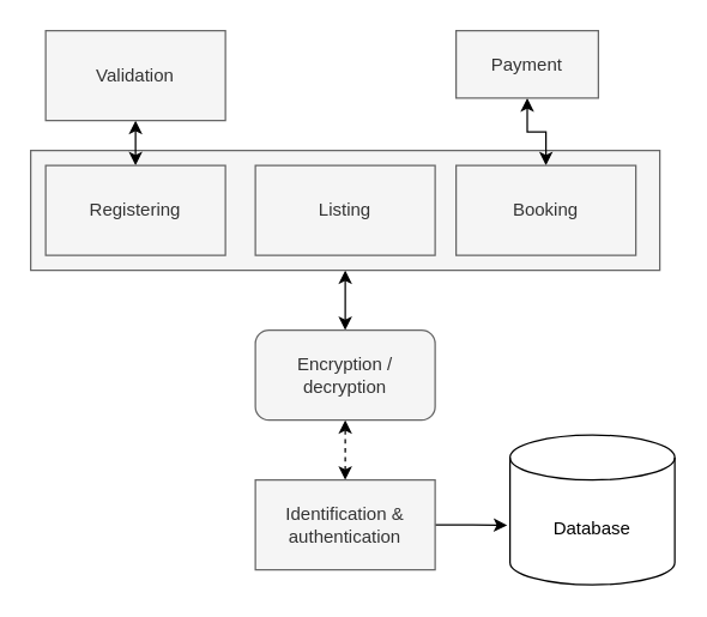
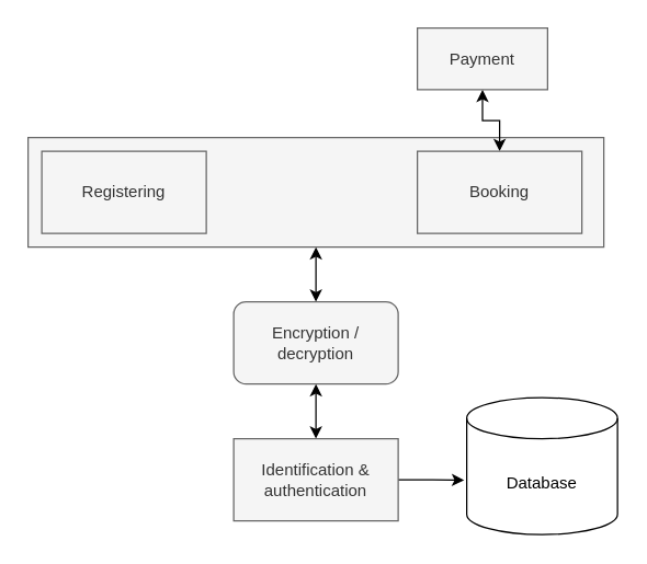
- <mxCell id="13" value="Validation" style="rounded=0;whiteSpace=wrap;html=1;fillColor=#f5f5f5;fontColor=#333333;strokeColor=#666666;" parent="1" vertex="1"><mxGeometry x="30" y="20" width="120" height="60" as="geometry" /></mxCell>
- <mxCell id="10" style="edgeStyle=orthogonalEdgeStyle;rounded=0;orthogonalLoop=1;jettySize=auto;html=1;exitX=0.5;exitY=0;exitDx=0;exitDy=0;entryX=0.5;entryY=1;entryDx=0;entryDy=0;startArrow=classic;startFill=1;" edge="1" parent="1" source="11" target="13"><mxGeometry relative="1" as="geometry" /></mxCell>
- <mxCell id="12" value="Listing" style="rounded=0;whiteSpace=wrap;html=1;fillColor=#f5f5f5;fontColor=#333333;strokeColor=#666666;" parent="1" vertex="1"><mxGeometry x="170" y="110" width="120" height="60" as="geometry" /></mxCell>
- <mxCell id="5" style="edgeStyle=orthogonalEdgeStyle;rounded=0;orthogonalLoop=1;jettySize=auto;html=1;entryX=0.5;entryY=1;entryDx=0;entryDy=0;startArrow=classic;startFill=1;dashed=1;" edge="1" parent="1" source="6" target="15"><mxGeometry relative="1" as="geometry" /></mxCell>
+ <mxCell id="5" style="edgeStyle=orthogonalEdgeStyle;rounded=0;orthogonalLoop=1;jettySize=auto;html=1;entryX=0.5;entryY=1;entryDx=0;entryDy=0;startArrow=classic;startFill=1;" edge="1" parent="1" source="6" target="15"><mxGeometry relative="1" as="geometry" /></mxCell>
